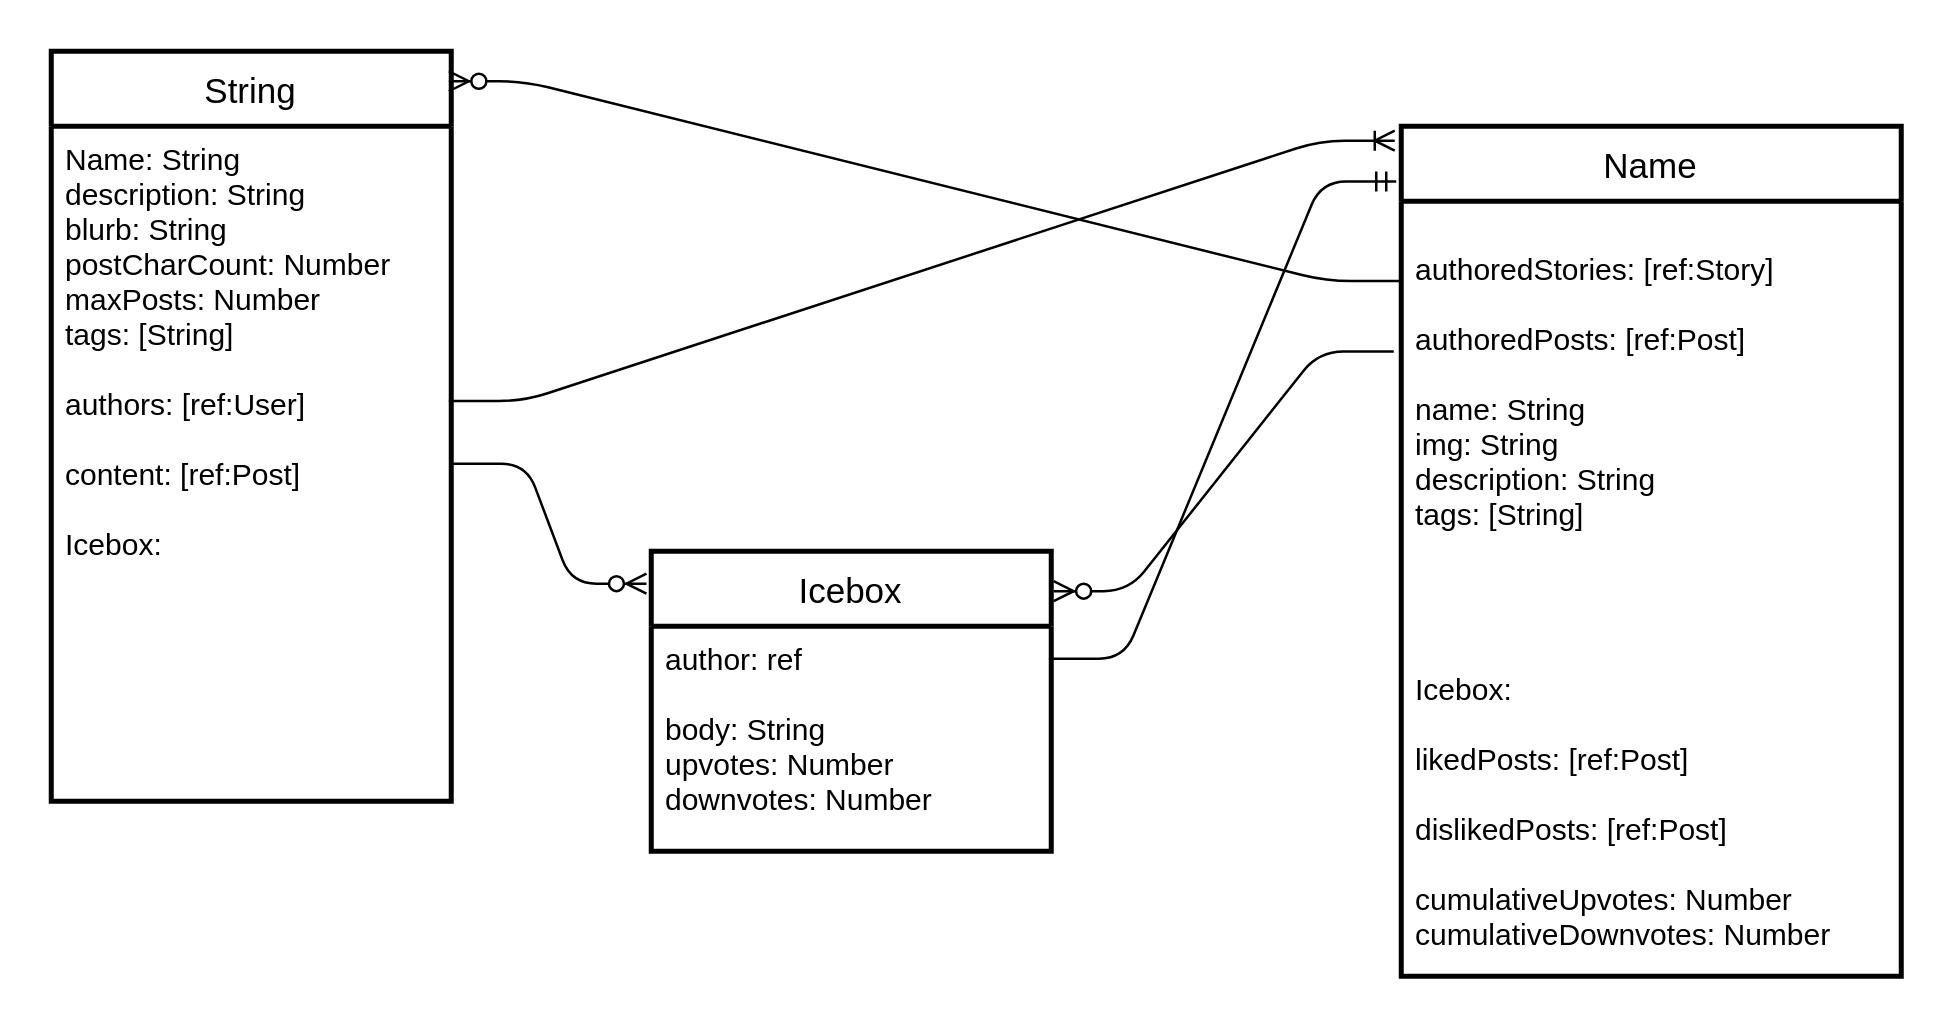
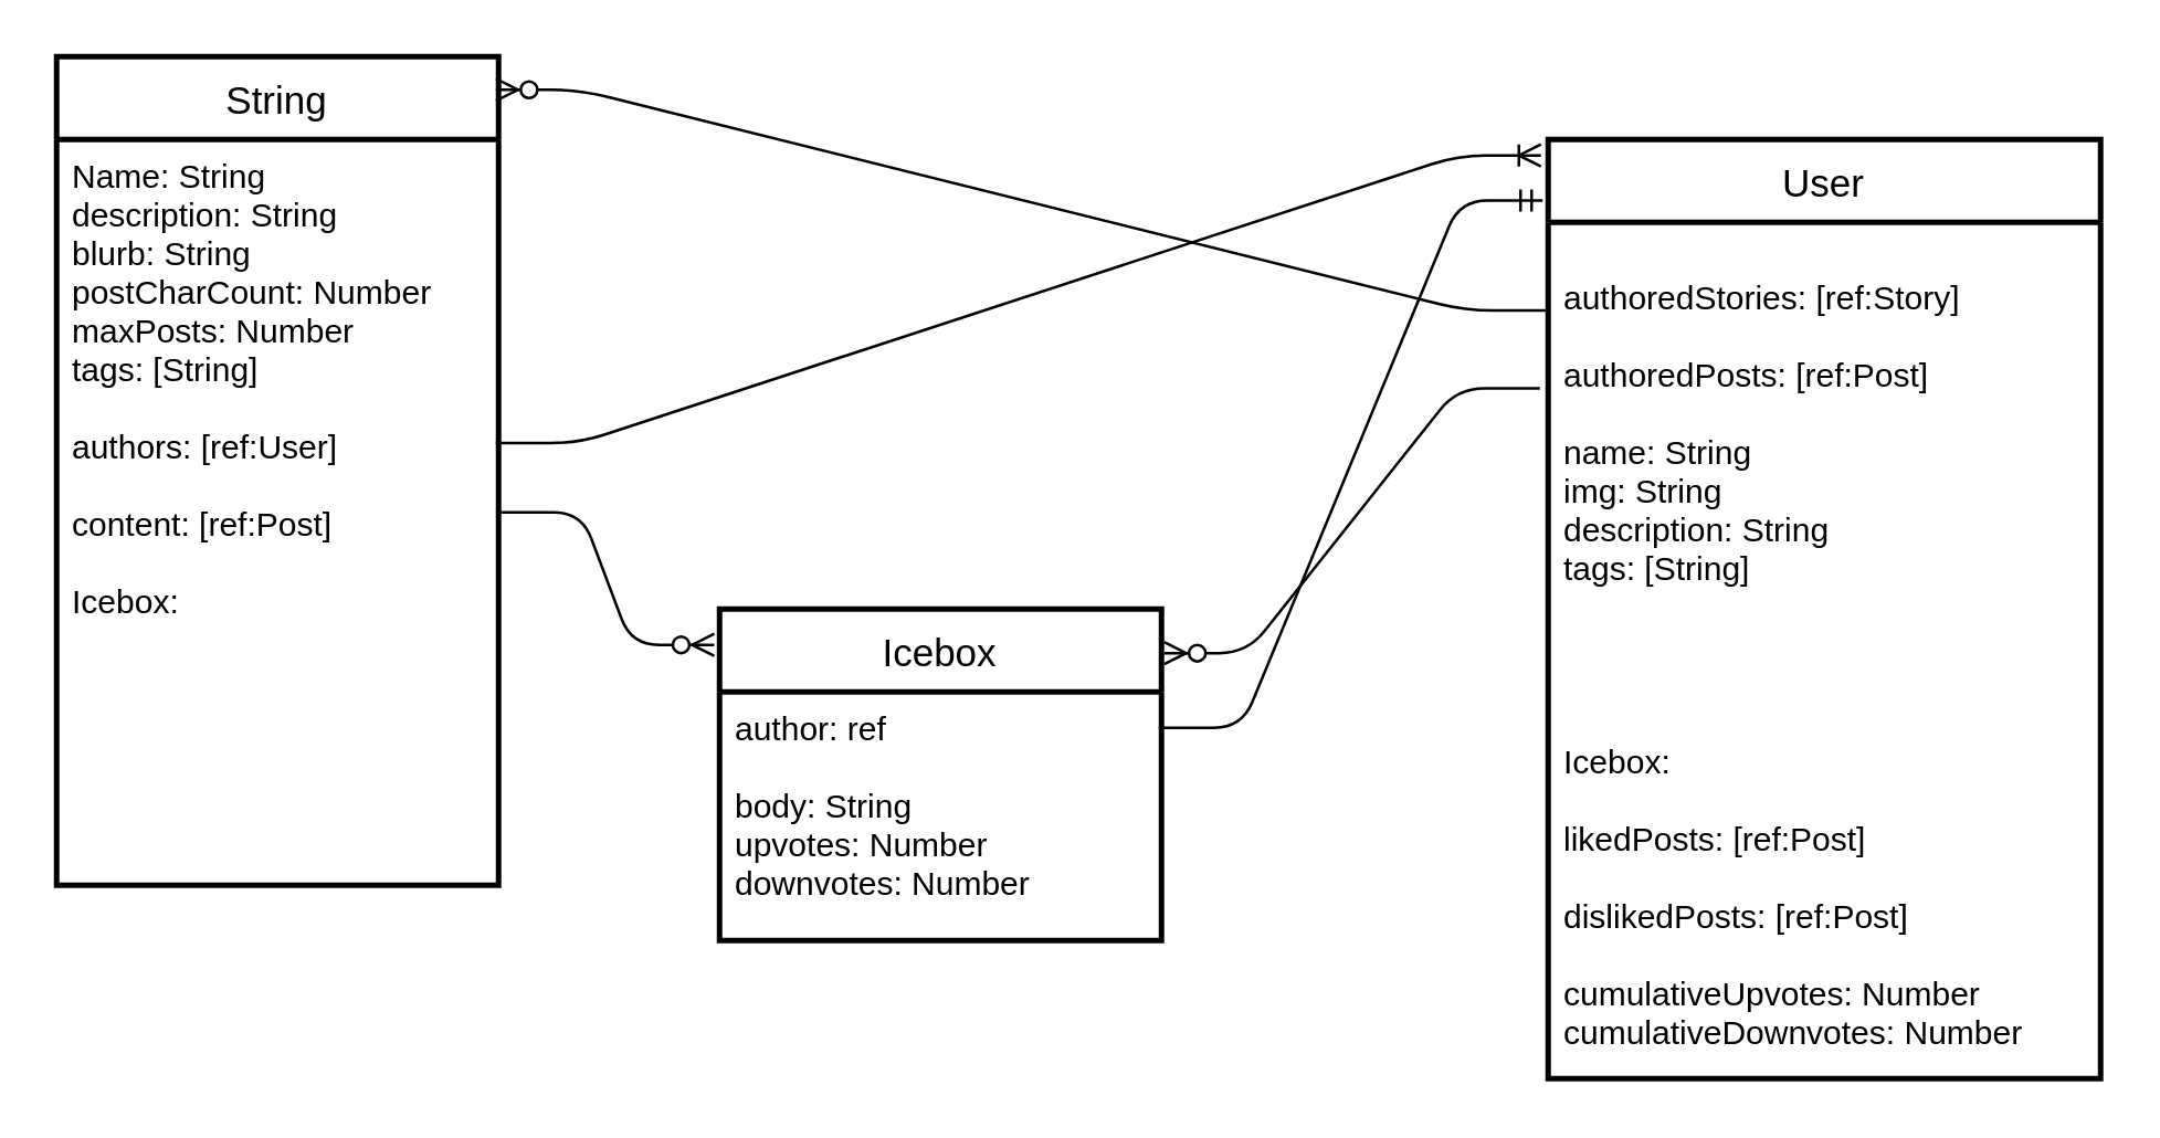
- <mxCell id="8" value="Name" style="swimlane;childLayout=stackLayout;horizontal=1;startSize=30;horizontalStack=0;rounded=0;fontSize=14;fontStyle=0;strokeWidth=2;resizeParent=0;resizeLast=1;shadow=0;dashed=0;align=center;" parent="1" vertex="1"><mxGeometry x="560" y="50" width="200" height="340" as="geometry" /></mxCell>
+ <mxCell id="8" value="User" style="swimlane;childLayout=stackLayout;horizontal=1;startSize=30;horizontalStack=0;rounded=0;fontSize=14;fontStyle=0;strokeWidth=2;resizeParent=0;resizeLast=1;shadow=0;dashed=0;align=center;" parent="1" vertex="1"><mxGeometry x="560" y="50" width="200" height="340" as="geometry" /></mxCell>
